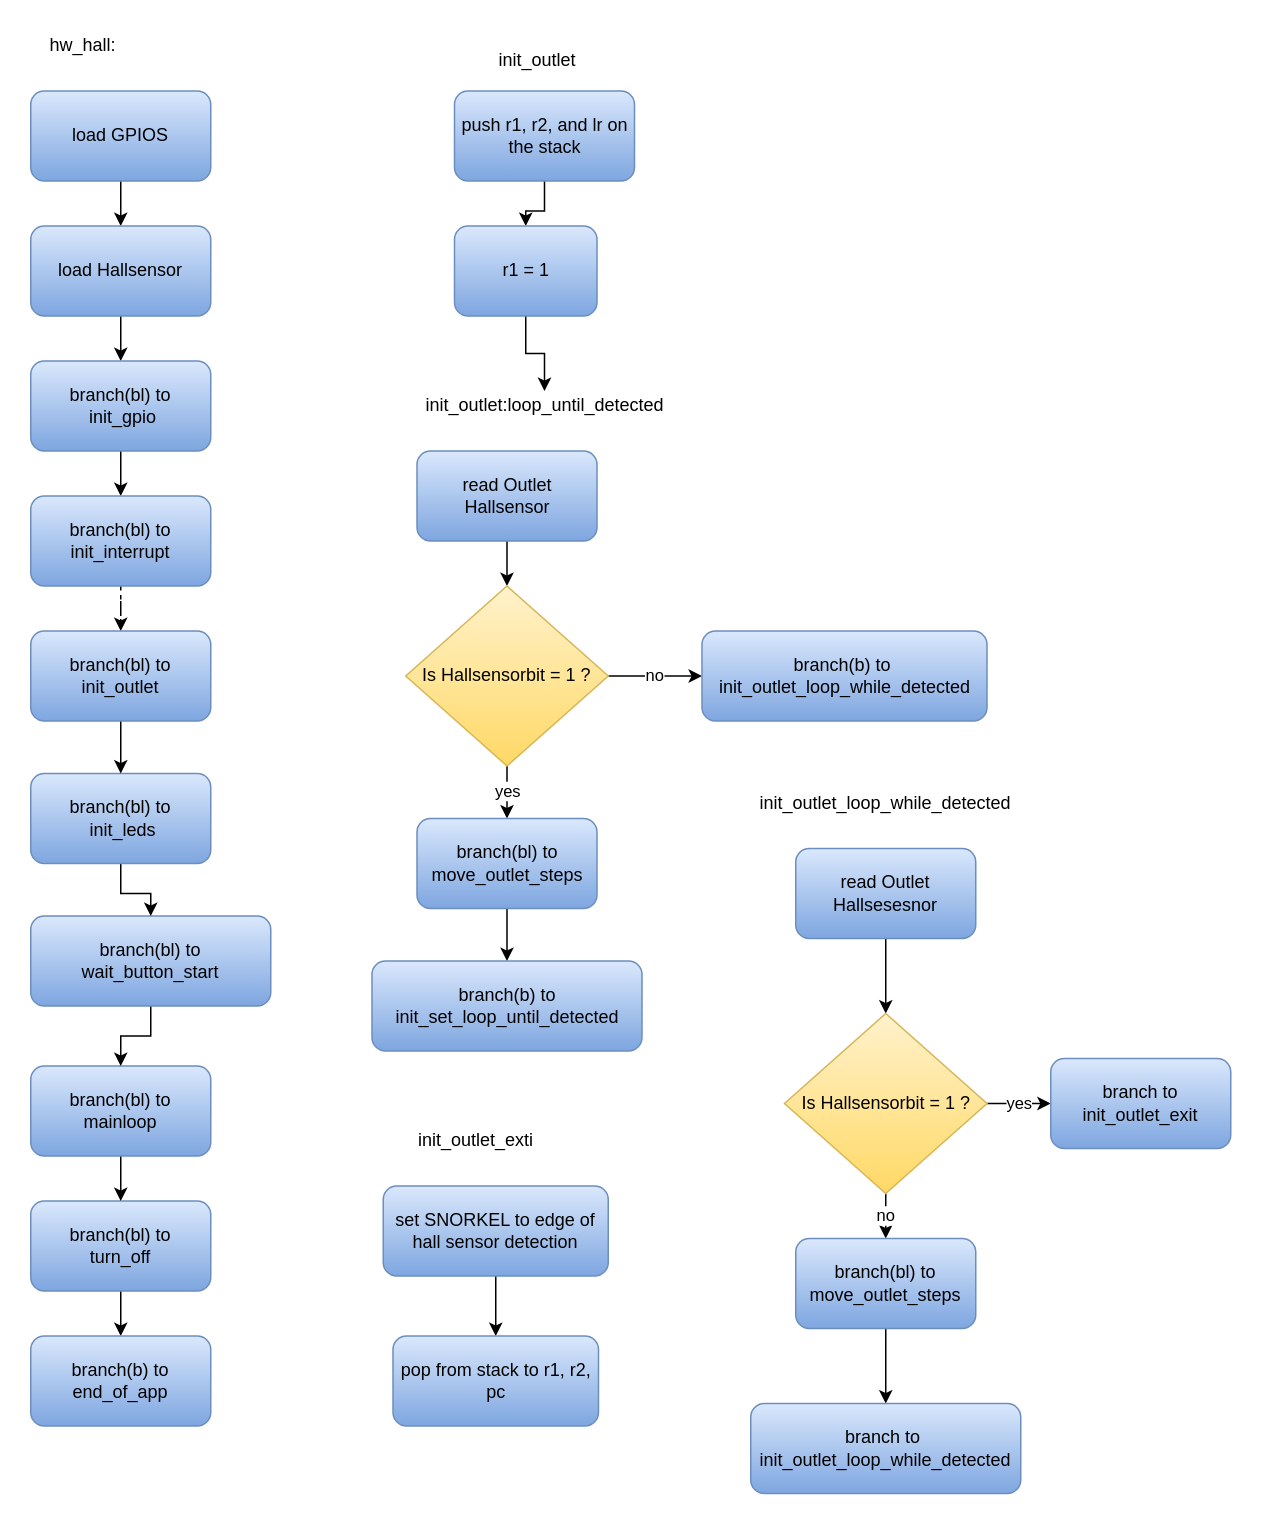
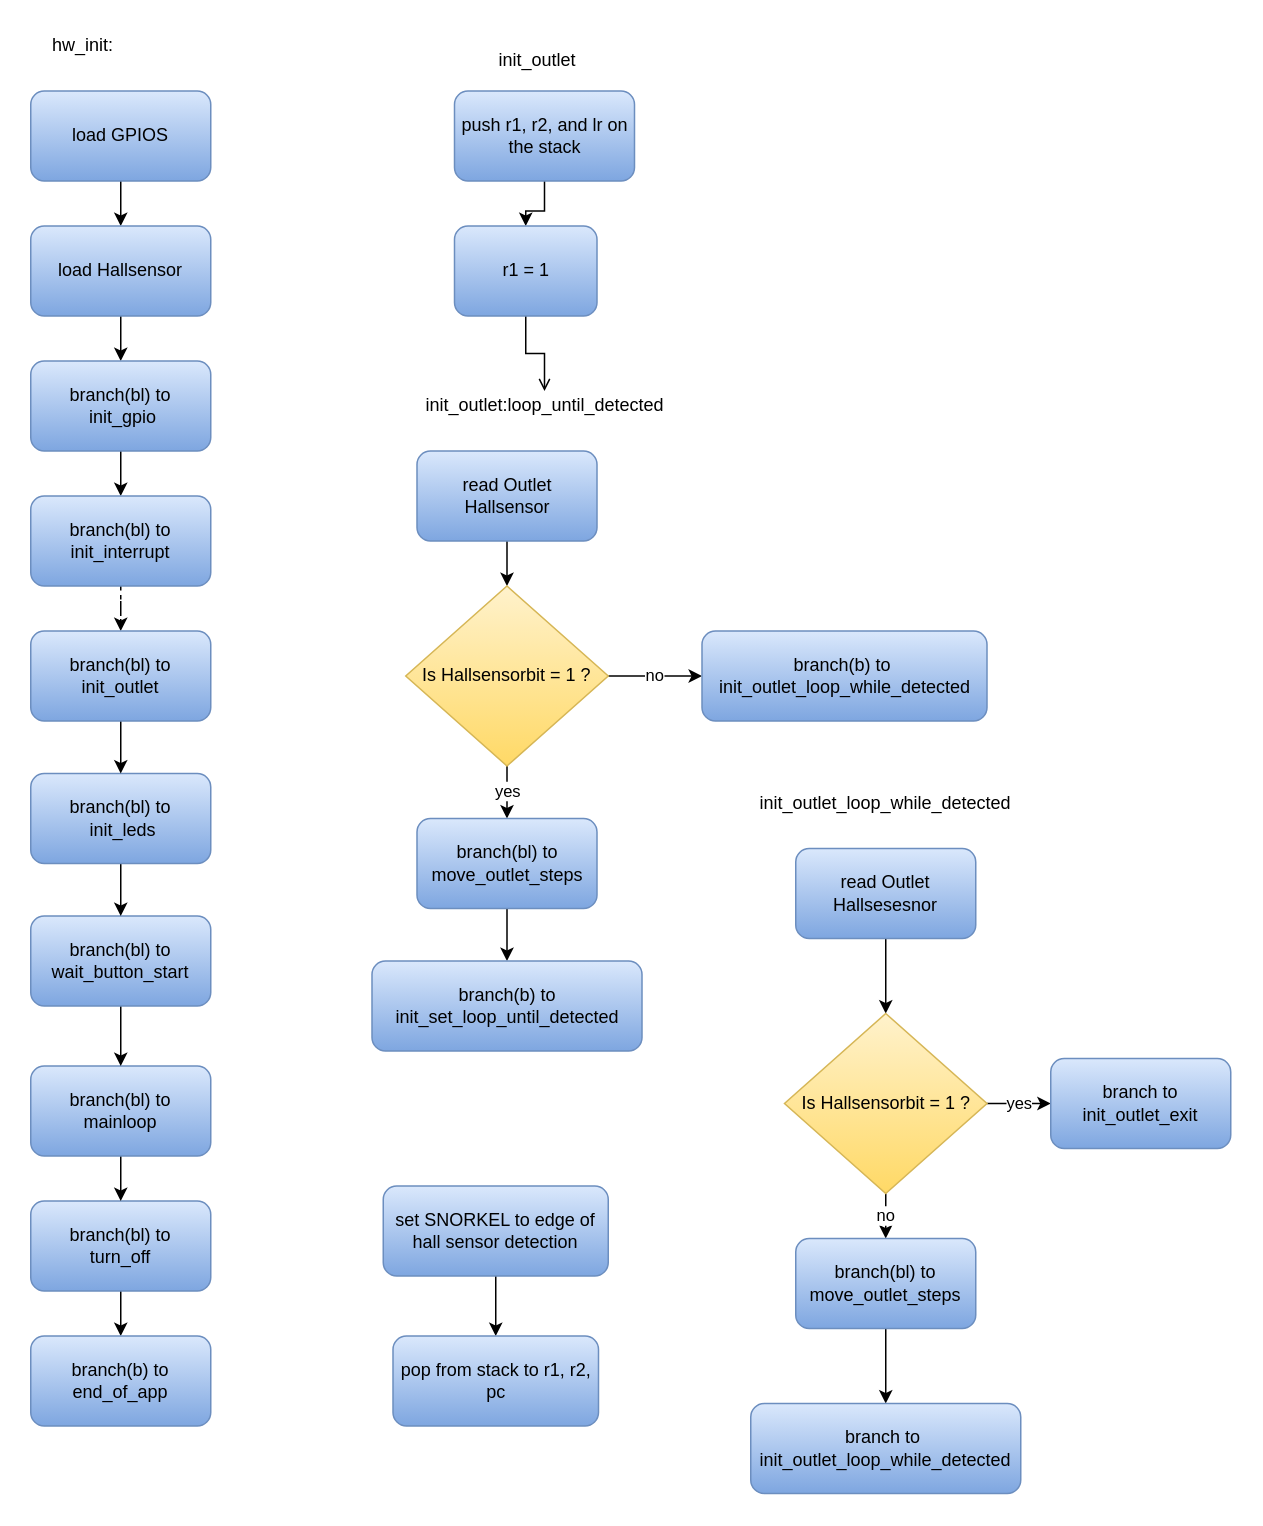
- <mxCell id="2" value="hw_hall:" style="text;html=1;strokeColor=none;fillColor=none;align=center;verticalAlign=middle;whiteSpace=wrap;rounded=0;" parent="1" vertex="1"><mxGeometry x="20" y="20" width="70" height="20" as="geometry" /></mxCell>
+ <mxCell id="2" value="hw_init:" style="text;html=1;strokeColor=none;fillColor=none;align=center;verticalAlign=middle;whiteSpace=wrap;rounded=0;" parent="1" vertex="1"><mxGeometry x="20" y="20" width="70" height="20" as="geometry" /></mxCell>
- <mxCell id="25" style="edgeStyle=orthogonalEdgeStyle;rounded=0;orthogonalLoop=1;jettySize=auto;html=1;entryX=0.5;entryY=0;entryDx=0;entryDy=0;strokeColor=#000000;" edge="1" parent="1" source="26" target="27"><mxGeometry relative="1" as="geometry" /></mxCell>
+ <mxCell id="25" style="edgeStyle=orthogonalEdgeStyle;rounded=0;orthogonalLoop=1;jettySize=auto;html=1;entryX=0.5;entryY=0;entryDx=0;entryDy=0;strokeColor=#000000;endArrow=open;" edge="1" parent="1" source="26" target="27"><mxGeometry relative="1" as="geometry" /></mxCell>
- <mxCell id="14" value="branch(bl) to&lt;br&gt;wait_button_start" style="rounded=1;whiteSpace=wrap;html=1;gradientColor=#7ea6e0;fillColor=#dae8fc;strokeColor=#6c8ebf;" vertex="1" parent="1"><mxGeometry x="20" y="610" width="160" height="60" as="geometry" /></mxCell>
+ <mxCell id="14" value="branch(bl) to&lt;br&gt;wait_button_start" style="rounded=1;whiteSpace=wrap;html=1;gradientColor=#7ea6e0;fillColor=#dae8fc;strokeColor=#6c8ebf;" vertex="1" parent="1"><mxGeometry x="20" y="610" width="120" height="60" as="geometry" /></mxCell>
- <mxCell id="47" value="init_outlet_exti" style="text;html=1;strokeColor=none;fillColor=none;align=center;verticalAlign=middle;whiteSpace=wrap;rounded=0;" vertex="1" parent="1"><mxGeometry x="262.5" y="750" width="107.5" height="20" as="geometry" /></mxCell>
